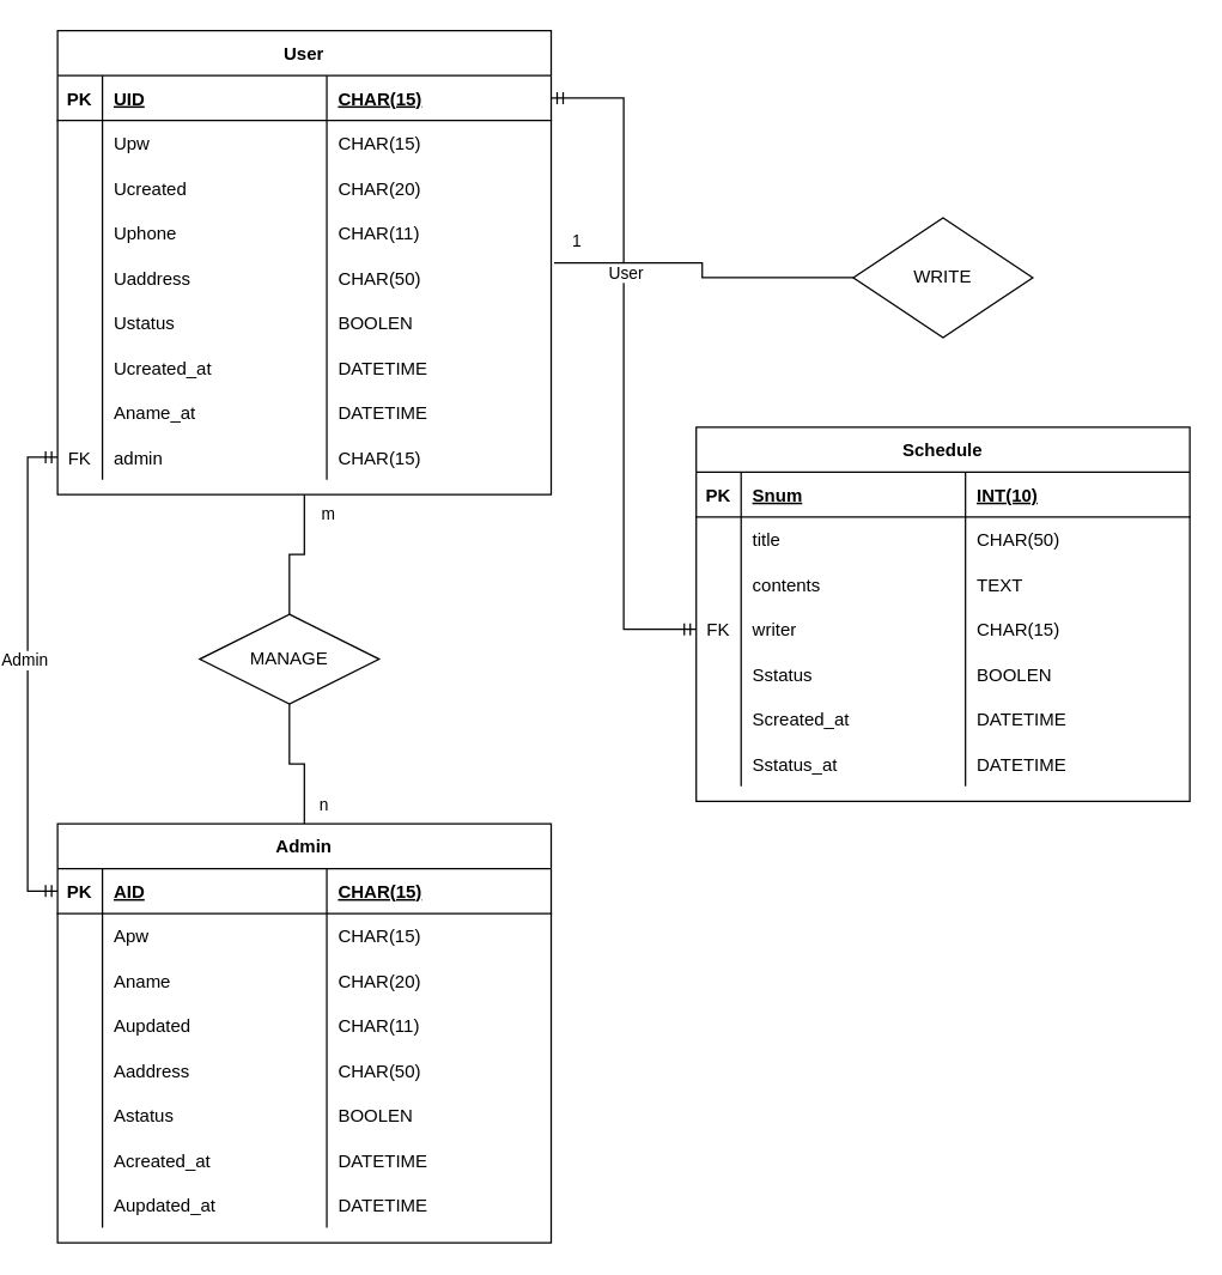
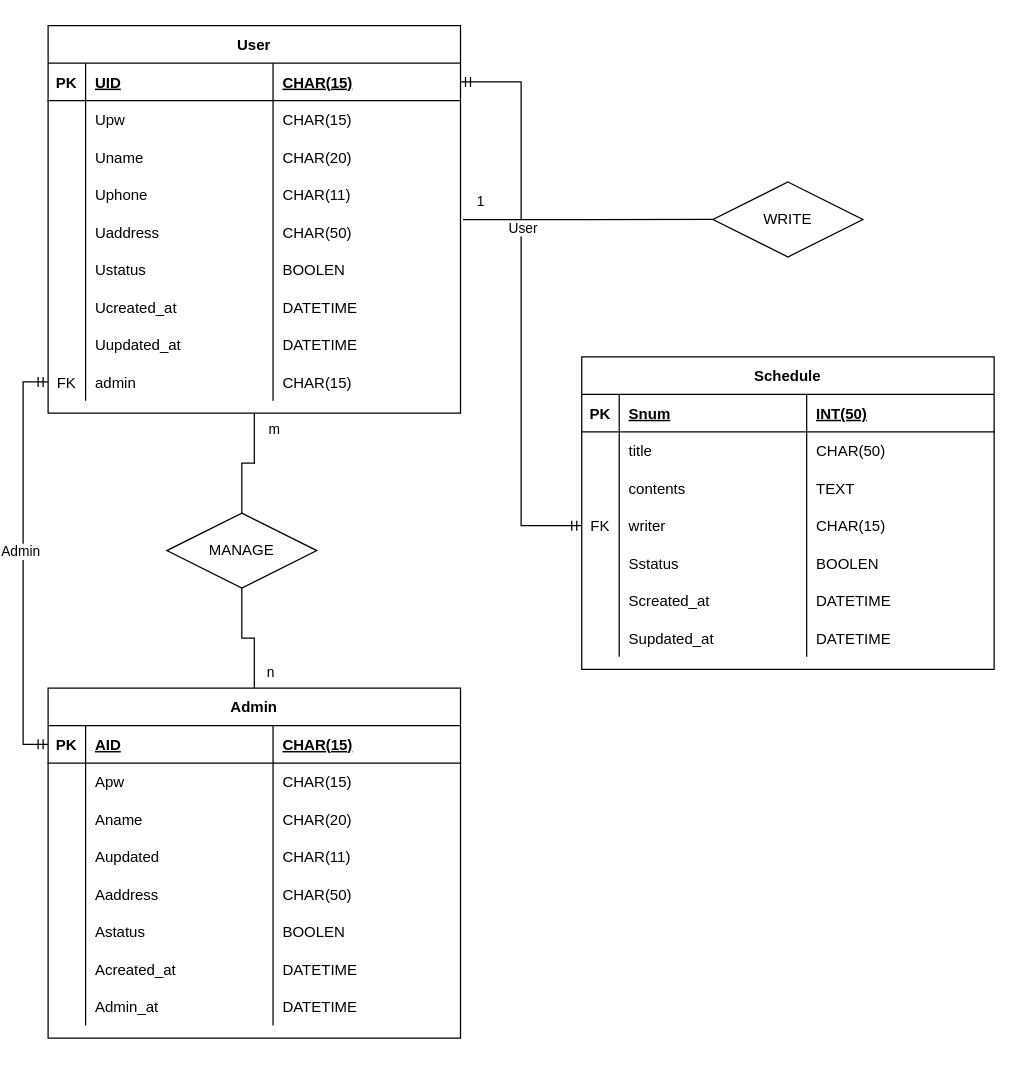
- <mxCell id="15" value="Ucreated" style="shape=partialRectangle;connectable=0;fillColor=none;top=0;left=0;bottom=0;right=0;align=left;spacingLeft=6;overflow=hidden;" vertex="1" parent="13"><mxGeometry x="30" width="150" height="30" as="geometry"><mxRectangle width="150" height="30" as="alternateBounds" /></mxGeometry></mxCell>
+ <mxCell id="15" value="Uname" style="shape=partialRectangle;connectable=0;fillColor=none;top=0;left=0;bottom=0;right=0;align=left;spacingLeft=6;overflow=hidden;" vertex="1" parent="13"><mxGeometry x="30" width="150" height="30" as="geometry"><mxRectangle width="150" height="30" as="alternateBounds" /></mxGeometry></mxCell>
- <mxCell id="110" value="WRITE" style="shape=rhombus;perimeter=rhombusPerimeter;whiteSpace=wrap;html=1;align=center;" vertex="1" parent="1"><mxGeometry x="552" y="145" width="120" height="80" as="geometry" /></mxCell>
+ <mxCell id="110" value="WRITE" style="shape=rhombus;perimeter=rhombusPerimeter;whiteSpace=wrap;html=1;align=center;" vertex="1" parent="1"><mxGeometry x="552" y="145" width="120" height="60" as="geometry" /></mxCell>
- <mxCell id="35" value="Aname_at" style="shape=partialRectangle;connectable=0;fillColor=none;top=0;left=0;bottom=0;right=0;align=left;spacingLeft=6;overflow=hidden;" vertex="1" parent="33"><mxGeometry x="30" width="150" height="30" as="geometry"><mxRectangle width="150" height="30" as="alternateBounds" /></mxGeometry></mxCell>
+ <mxCell id="35" value="Uupdated_at" style="shape=partialRectangle;connectable=0;fillColor=none;top=0;left=0;bottom=0;right=0;align=left;spacingLeft=6;overflow=hidden;" vertex="1" parent="33"><mxGeometry x="30" width="150" height="30" as="geometry"><mxRectangle width="150" height="30" as="alternateBounds" /></mxGeometry></mxCell>
- <mxCell id="83" value="INT(10)" style="shape=partialRectangle;connectable=0;fillColor=none;top=0;left=0;bottom=0;right=0;align=left;spacingLeft=6;fontStyle=5;overflow=hidden;" vertex="1" parent="80"><mxGeometry x="180" width="150" height="30" as="geometry"><mxRectangle width="150" height="30" as="alternateBounds" /></mxGeometry></mxCell>
+ <mxCell id="83" value="INT(50)" style="shape=partialRectangle;connectable=0;fillColor=none;top=0;left=0;bottom=0;right=0;align=left;spacingLeft=6;fontStyle=5;overflow=hidden;" vertex="1" parent="80"><mxGeometry x="180" width="150" height="30" as="geometry"><mxRectangle width="150" height="30" as="alternateBounds" /></mxGeometry></mxCell>
- <mxCell id="106" value="Sstatus_at" style="shape=partialRectangle;connectable=0;fillColor=none;top=0;left=0;bottom=0;right=0;align=left;spacingLeft=6;overflow=hidden;" vertex="1" parent="104"><mxGeometry x="30" width="150" height="30" as="geometry"><mxRectangle width="150" height="30" as="alternateBounds" /></mxGeometry></mxCell>
+ <mxCell id="106" value="Supdated_at" style="shape=partialRectangle;connectable=0;fillColor=none;top=0;left=0;bottom=0;right=0;align=left;spacingLeft=6;overflow=hidden;" vertex="1" parent="104"><mxGeometry x="30" width="150" height="30" as="geometry"><mxRectangle width="150" height="30" as="alternateBounds" /></mxGeometry></mxCell>
- <mxCell id="75" value="Aupdated_at" style="shape=partialRectangle;connectable=0;fillColor=none;top=0;left=0;bottom=0;right=0;align=left;spacingLeft=6;overflow=hidden;" vertex="1" parent="73"><mxGeometry x="30" width="150" height="30" as="geometry"><mxRectangle width="150" height="30" as="alternateBounds" /></mxGeometry></mxCell>
+ <mxCell id="75" value="Admin_at" style="shape=partialRectangle;connectable=0;fillColor=none;top=0;left=0;bottom=0;right=0;align=left;spacingLeft=6;overflow=hidden;" vertex="1" parent="73"><mxGeometry x="30" width="150" height="30" as="geometry"><mxRectangle width="150" height="30" as="alternateBounds" /></mxGeometry></mxCell>
